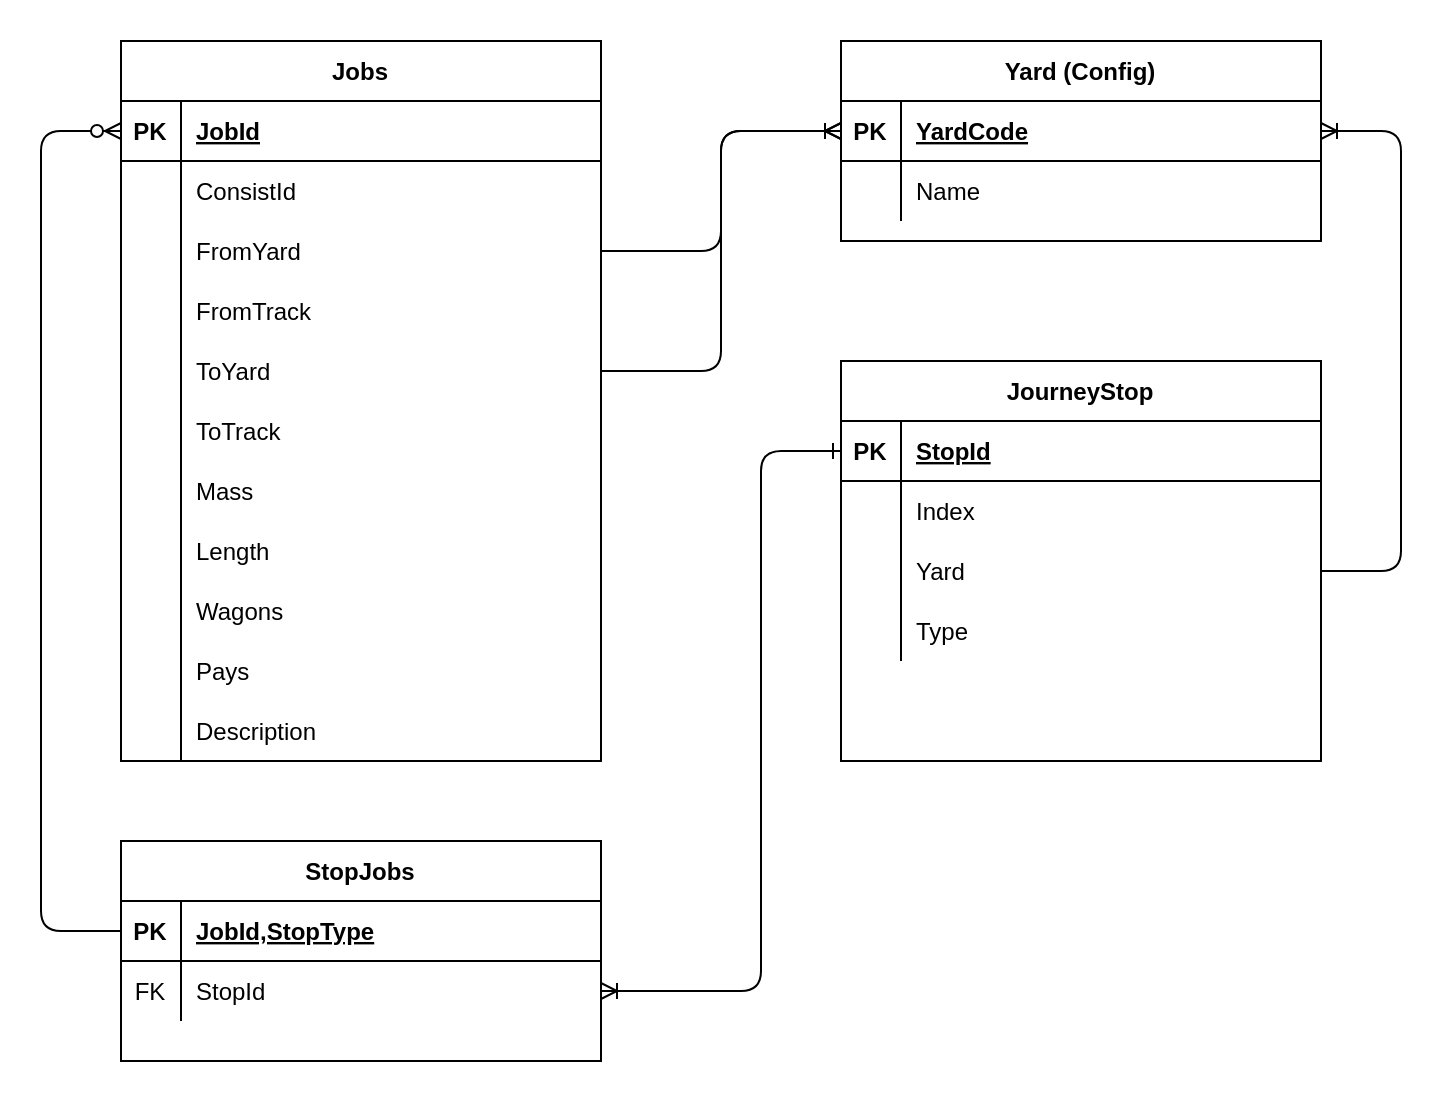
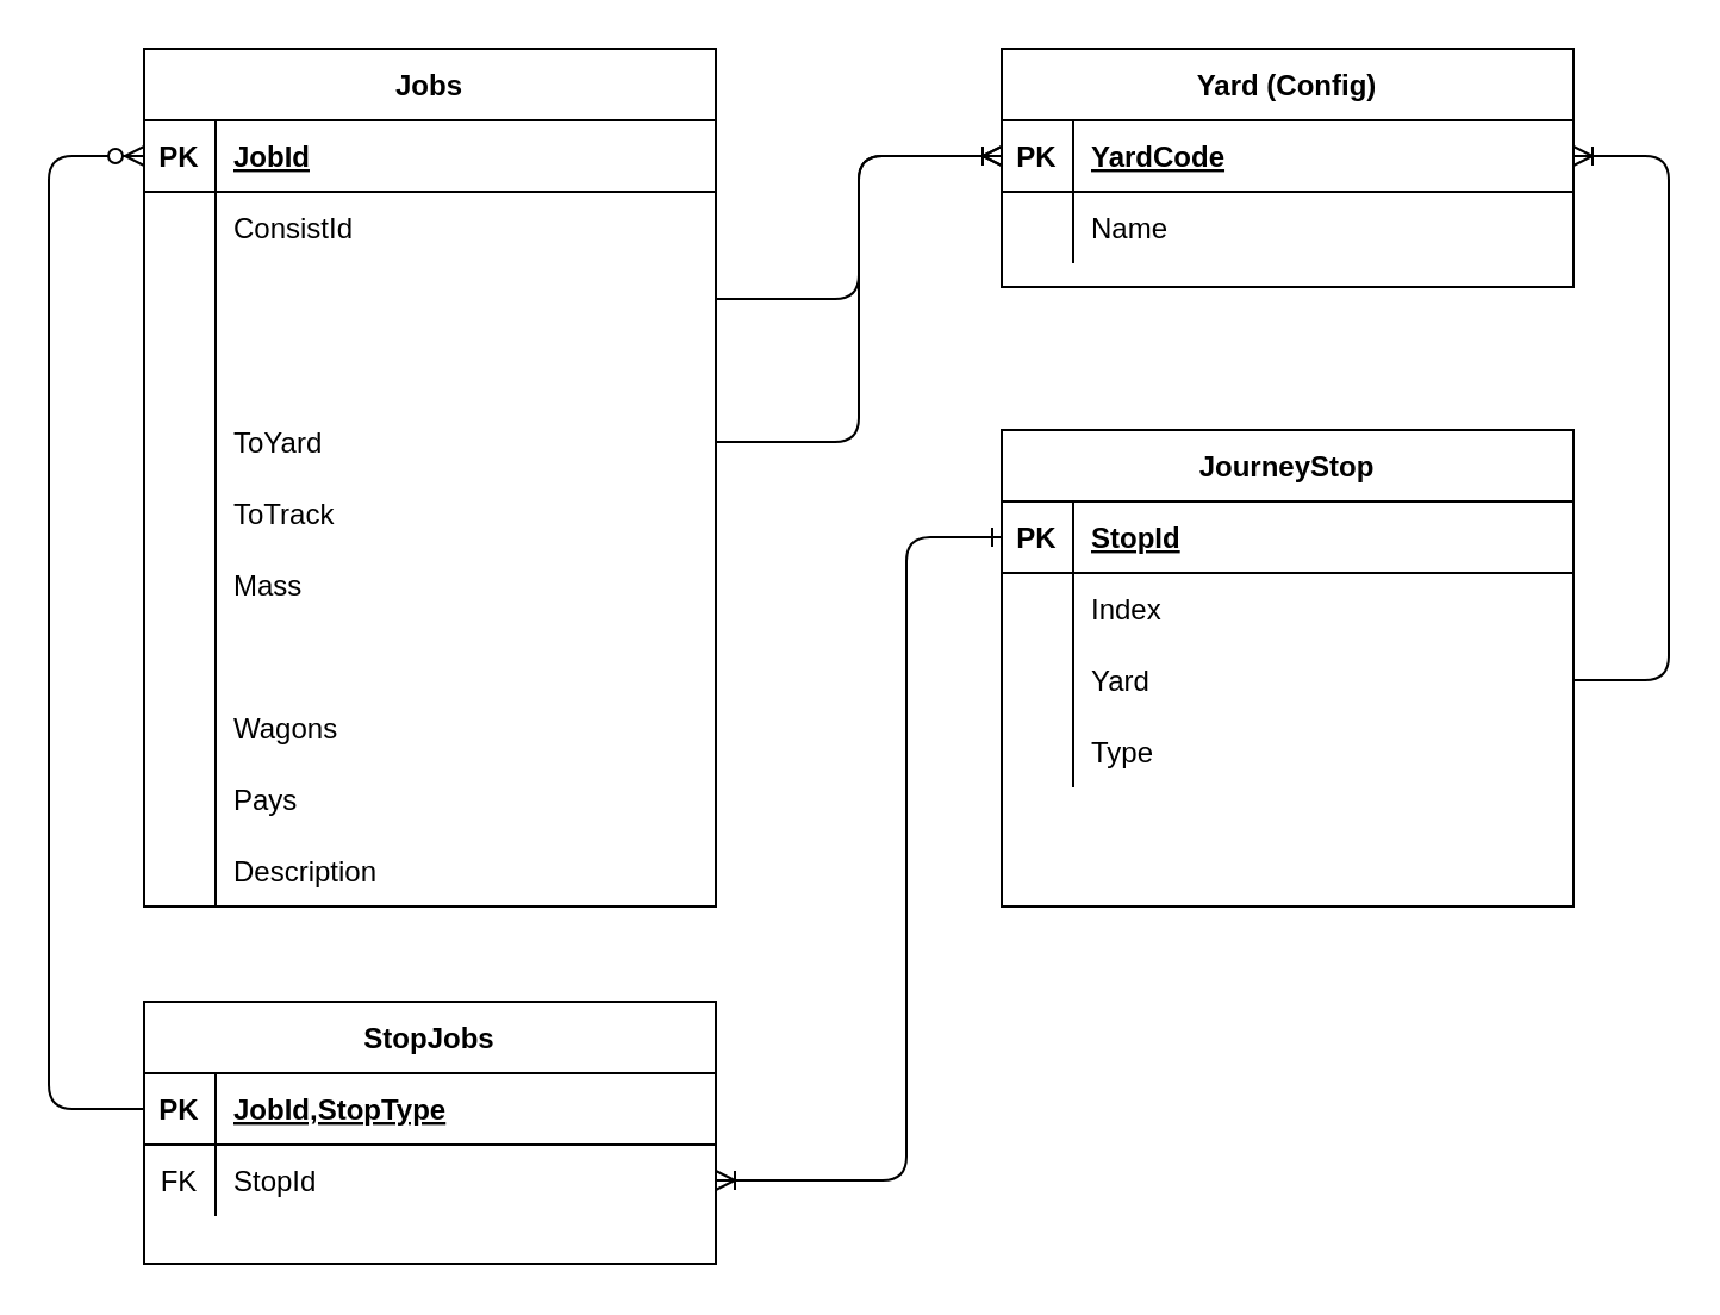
- <mxCell id="11" value="FromYard" style="shape=partialRectangle;overflow=hidden;connectable=0;fillColor=none;top=0;left=0;bottom=0;right=0;align=left;spacingLeft=6;" parent="9" vertex="1"><mxGeometry x="30" width="210" height="30" as="geometry"><mxRectangle width="210" height="30" as="alternateBounds" /></mxGeometry></mxCell>
- <mxCell id="14" value="FromTrack" style="shape=partialRectangle;overflow=hidden;connectable=0;fillColor=none;top=0;left=0;bottom=0;right=0;align=left;spacingLeft=6;" parent="12" vertex="1"><mxGeometry x="30" width="210" height="30" as="geometry"><mxRectangle width="210" height="30" as="alternateBounds" /></mxGeometry></mxCell>
- <mxCell id="26" value="Length" style="shape=partialRectangle;overflow=hidden;connectable=0;fillColor=none;top=0;left=0;bottom=0;right=0;align=left;spacingLeft=6;" parent="24" vertex="1"><mxGeometry x="30" width="210" height="30" as="geometry"><mxRectangle width="210" height="30" as="alternateBounds" /></mxGeometry></mxCell>
